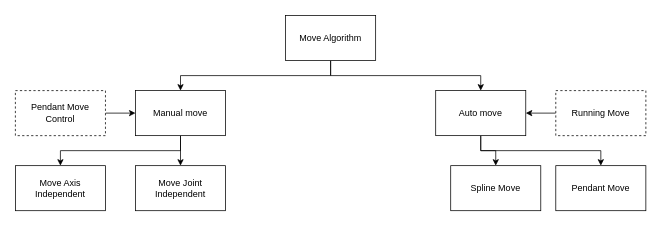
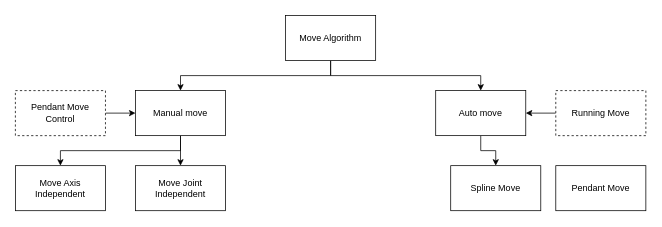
- <mxCell id="9" style="edgeStyle=orthogonalEdgeStyle;rounded=0;orthogonalLoop=1;jettySize=auto;html=1;exitX=0.5;exitY=1;exitDx=0;exitDy=0;entryX=0.5;entryY=0;entryDx=0;entryDy=0;" edge="1" parent="1" source="10" target="18"><mxGeometry relative="1" as="geometry" /></mxCell>
